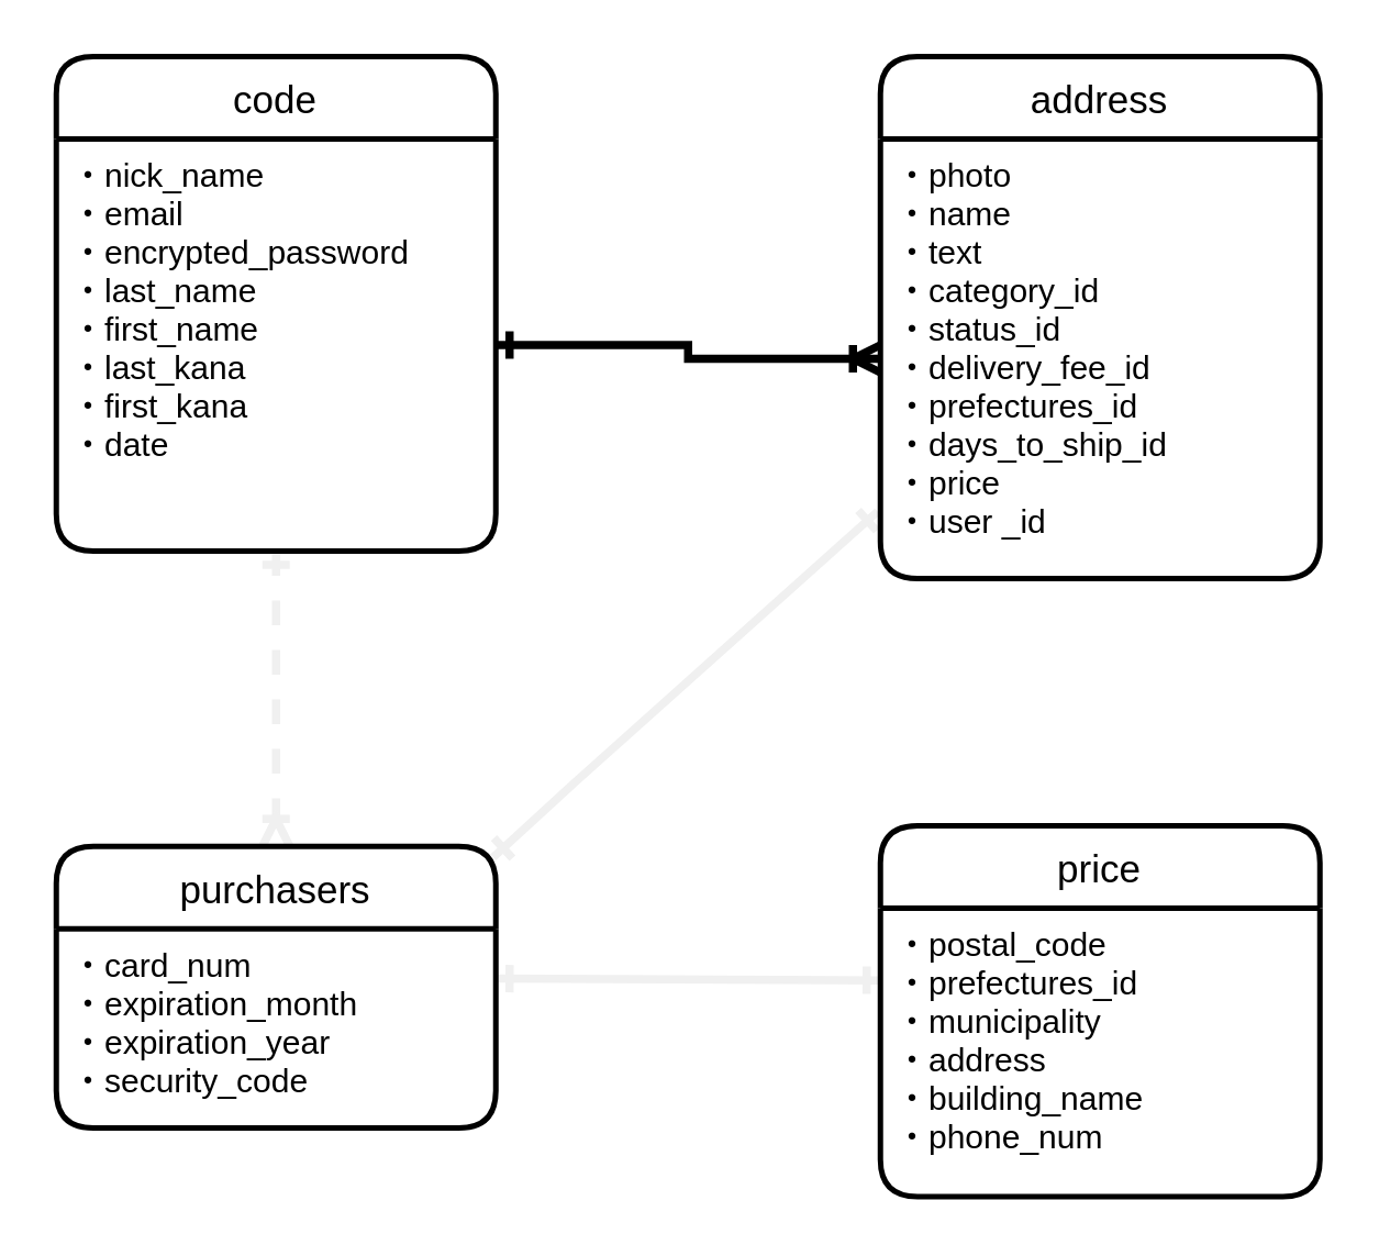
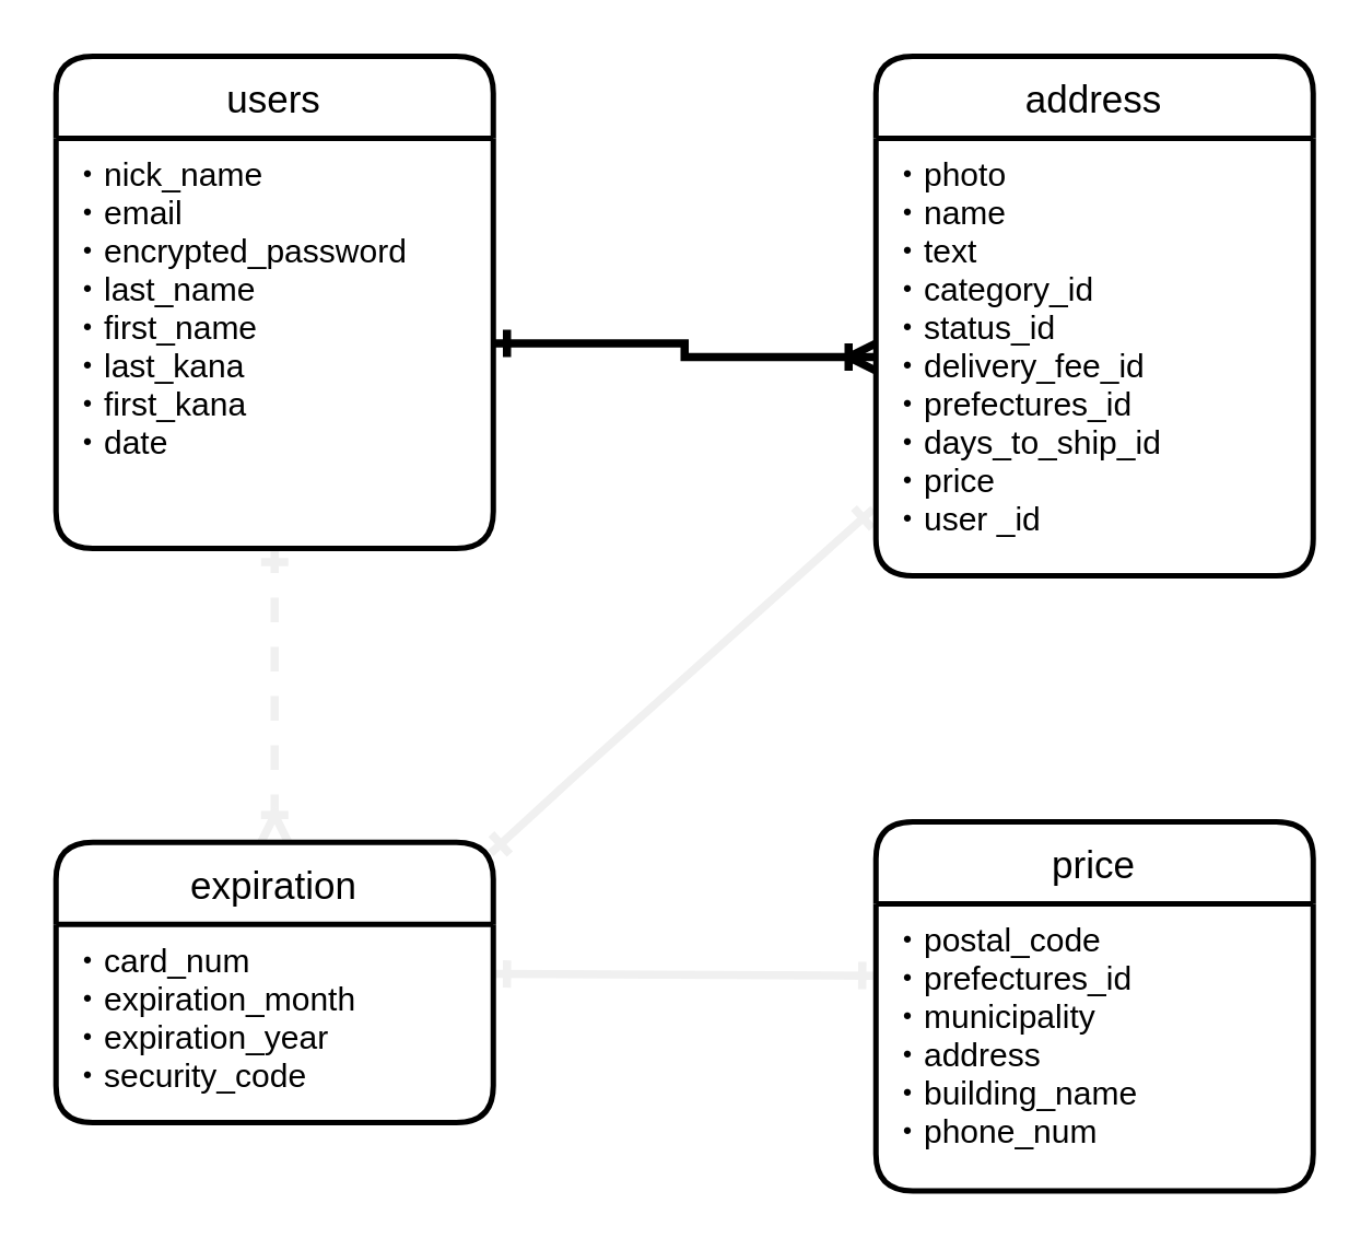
- <mxCell id="3" value="code" style="swimlane;childLayout=stackLayout;horizontal=1;startSize=30;horizontalStack=0;rounded=1;fontSize=14;fontStyle=0;strokeWidth=2;resizeParent=0;resizeLast=1;shadow=0;dashed=0;align=center;" parent="1" vertex="1"><mxGeometry x="20" y="20" width="160" height="180" as="geometry" /></mxCell>
+ <mxCell id="3" value="users" style="swimlane;childLayout=stackLayout;horizontal=1;startSize=30;horizontalStack=0;rounded=1;fontSize=14;fontStyle=0;strokeWidth=2;resizeParent=0;resizeLast=1;shadow=0;dashed=0;align=center;" parent="1" vertex="1"><mxGeometry x="20" y="20" width="160" height="180" as="geometry" /></mxCell>
- <mxCell id="10" value="purchasers" style="swimlane;childLayout=stackLayout;horizontal=1;startSize=30;horizontalStack=0;rounded=1;fontSize=14;fontStyle=0;strokeWidth=2;resizeParent=0;resizeLast=1;shadow=0;dashed=0;align=center;" parent="1" vertex="1"><mxGeometry x="20" y="307.5" width="160" height="102.5" as="geometry" /></mxCell>
+ <mxCell id="10" value="expiration" style="swimlane;childLayout=stackLayout;horizontal=1;startSize=30;horizontalStack=0;rounded=1;fontSize=14;fontStyle=0;strokeWidth=2;resizeParent=0;resizeLast=1;shadow=0;dashed=0;align=center;" parent="1" vertex="1"><mxGeometry x="20" y="307.5" width="160" height="102.5" as="geometry" /></mxCell>
